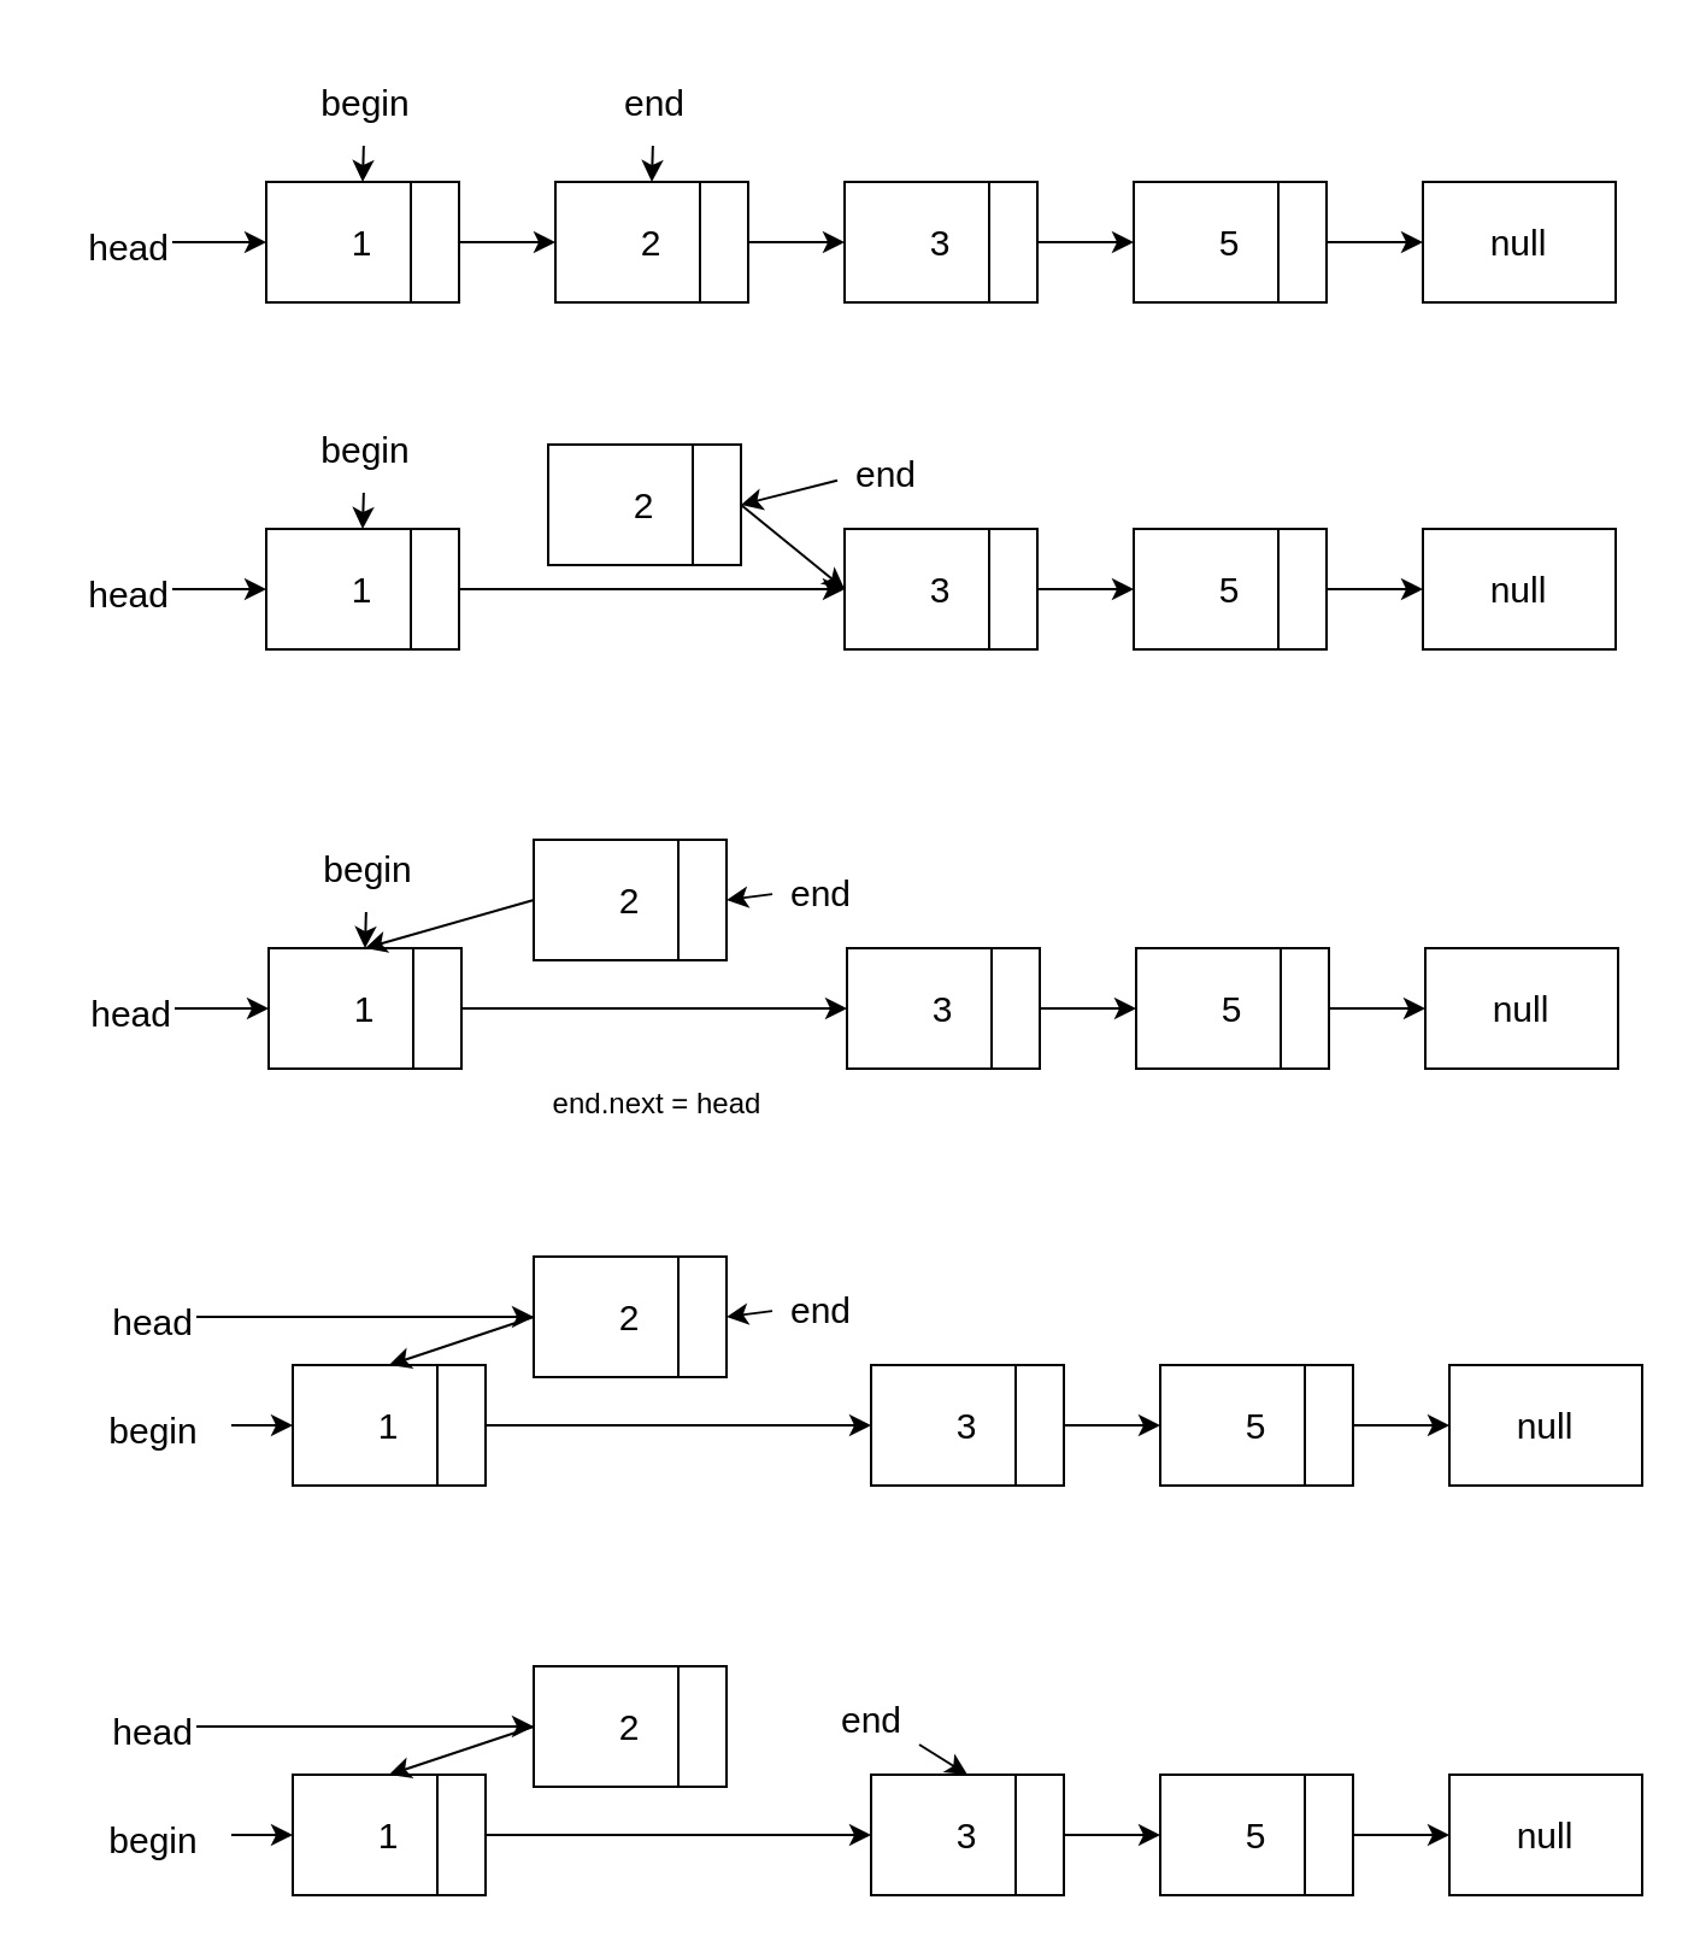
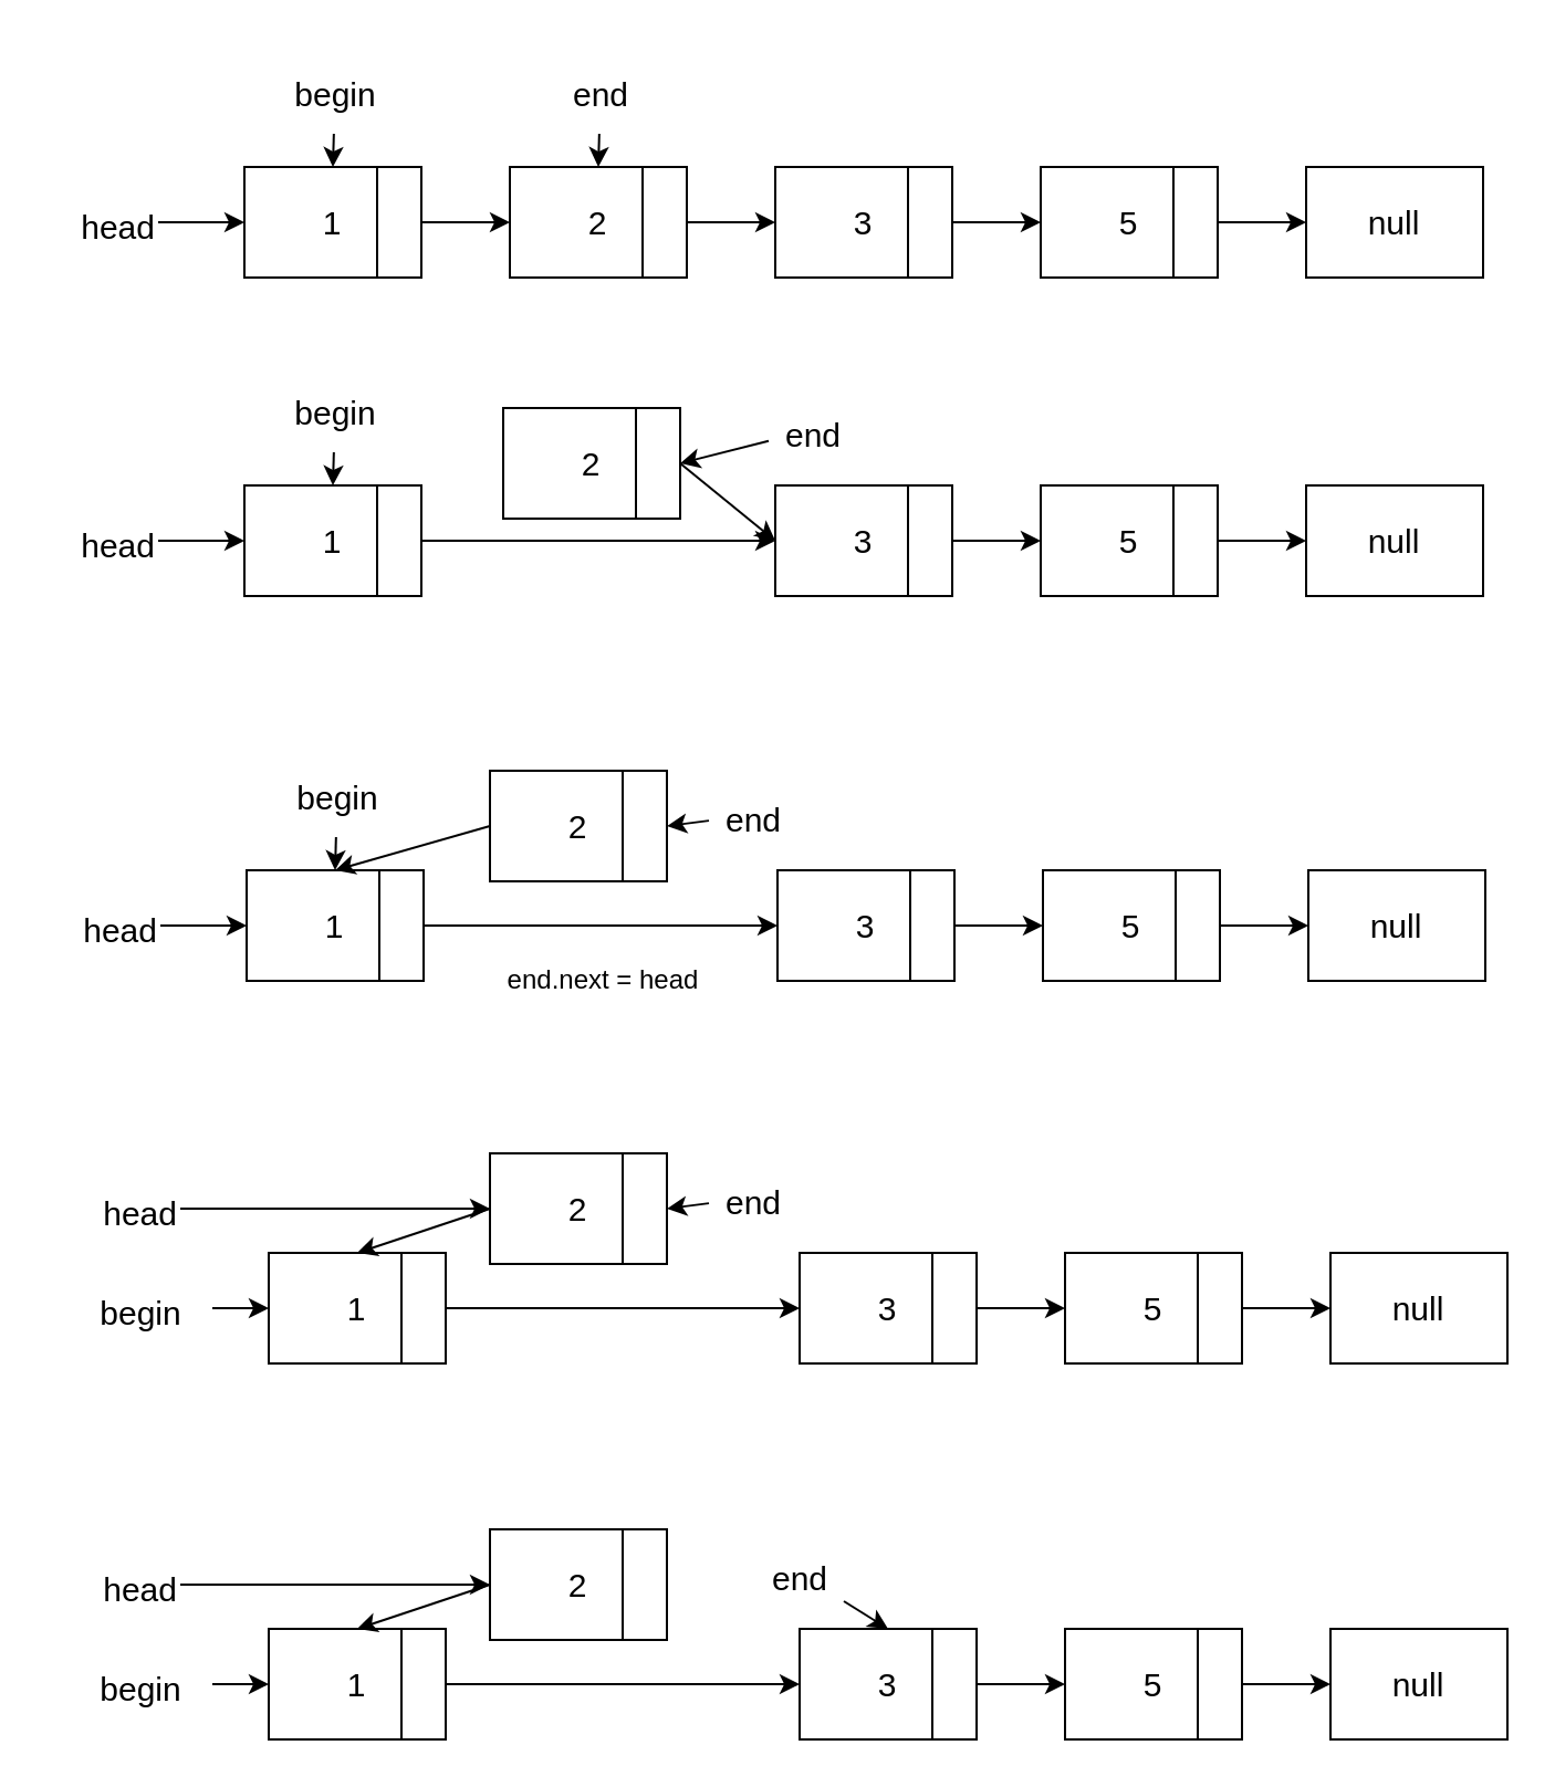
- <mxCell id="47" value="end.next = head" style="text;html=1;align=center;verticalAlign=middle;resizable=0;points=[];autosize=1;strokeColor=none;fillColor=none;" vertex="1" parent="1"><mxGeometry x="217" y="443" width="110" height="30" as="geometry" /></mxCell>
+ <mxCell id="47" value="end.next = head" style="text;html=1;align=center;verticalAlign=middle;resizable=0;points=[];autosize=1;strokeColor=none;fillColor=none;" vertex="1" parent="1"><mxGeometry x="217" y="428" width="110" height="30" as="geometry" /></mxCell>
